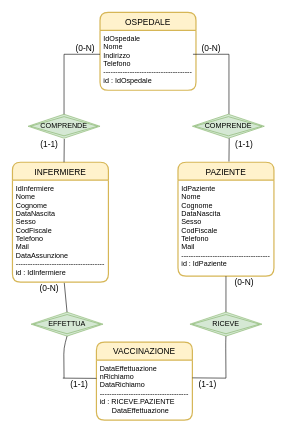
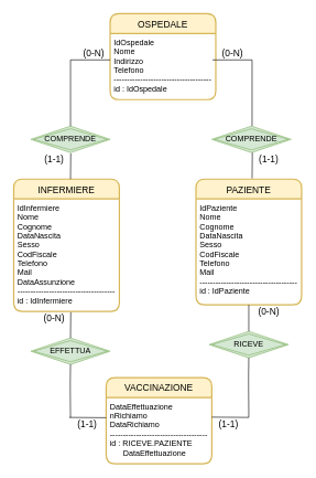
- <mxCell id="9" value="EFFETTUA" style="shape=rhombus;double=1;perimeter=rhombusPerimeter;whiteSpace=wrap;html=1;align=center;fillColor=#d5e8d4;strokeColor=#82b366;" parent="1" vertex="1"><mxGeometry x="51" y="520" width="120" height="40" as="geometry" /></mxCell>
+ <mxCell id="9" value="EFFETTUA" style="shape=rhombus;double=1;perimeter=rhombusPerimeter;whiteSpace=wrap;html=1;align=center;fillColor=#d5e8d4;strokeColor=#82b366;" parent="1" vertex="1"><mxGeometry x="46" y="510" width="120" height="40" as="geometry" /></mxCell>
- <mxCell id="10" value="RICEVE" style="shape=rhombus;double=1;perimeter=rhombusPerimeter;whiteSpace=wrap;html=1;align=center;fillColor=#d5e8d4;strokeColor=#82b366;" parent="1" vertex="1"><mxGeometry x="316" y="520" width="120" height="40" as="geometry" /></mxCell>
+ <mxCell id="10" value="RICEVE" style="shape=rhombus;double=1;perimeter=rhombusPerimeter;whiteSpace=wrap;html=1;align=center;fillColor=#d5e8d4;strokeColor=#82b366;" parent="1" vertex="1"><mxGeometry x="316" y="500" width="120" height="40" as="geometry" /></mxCell>
